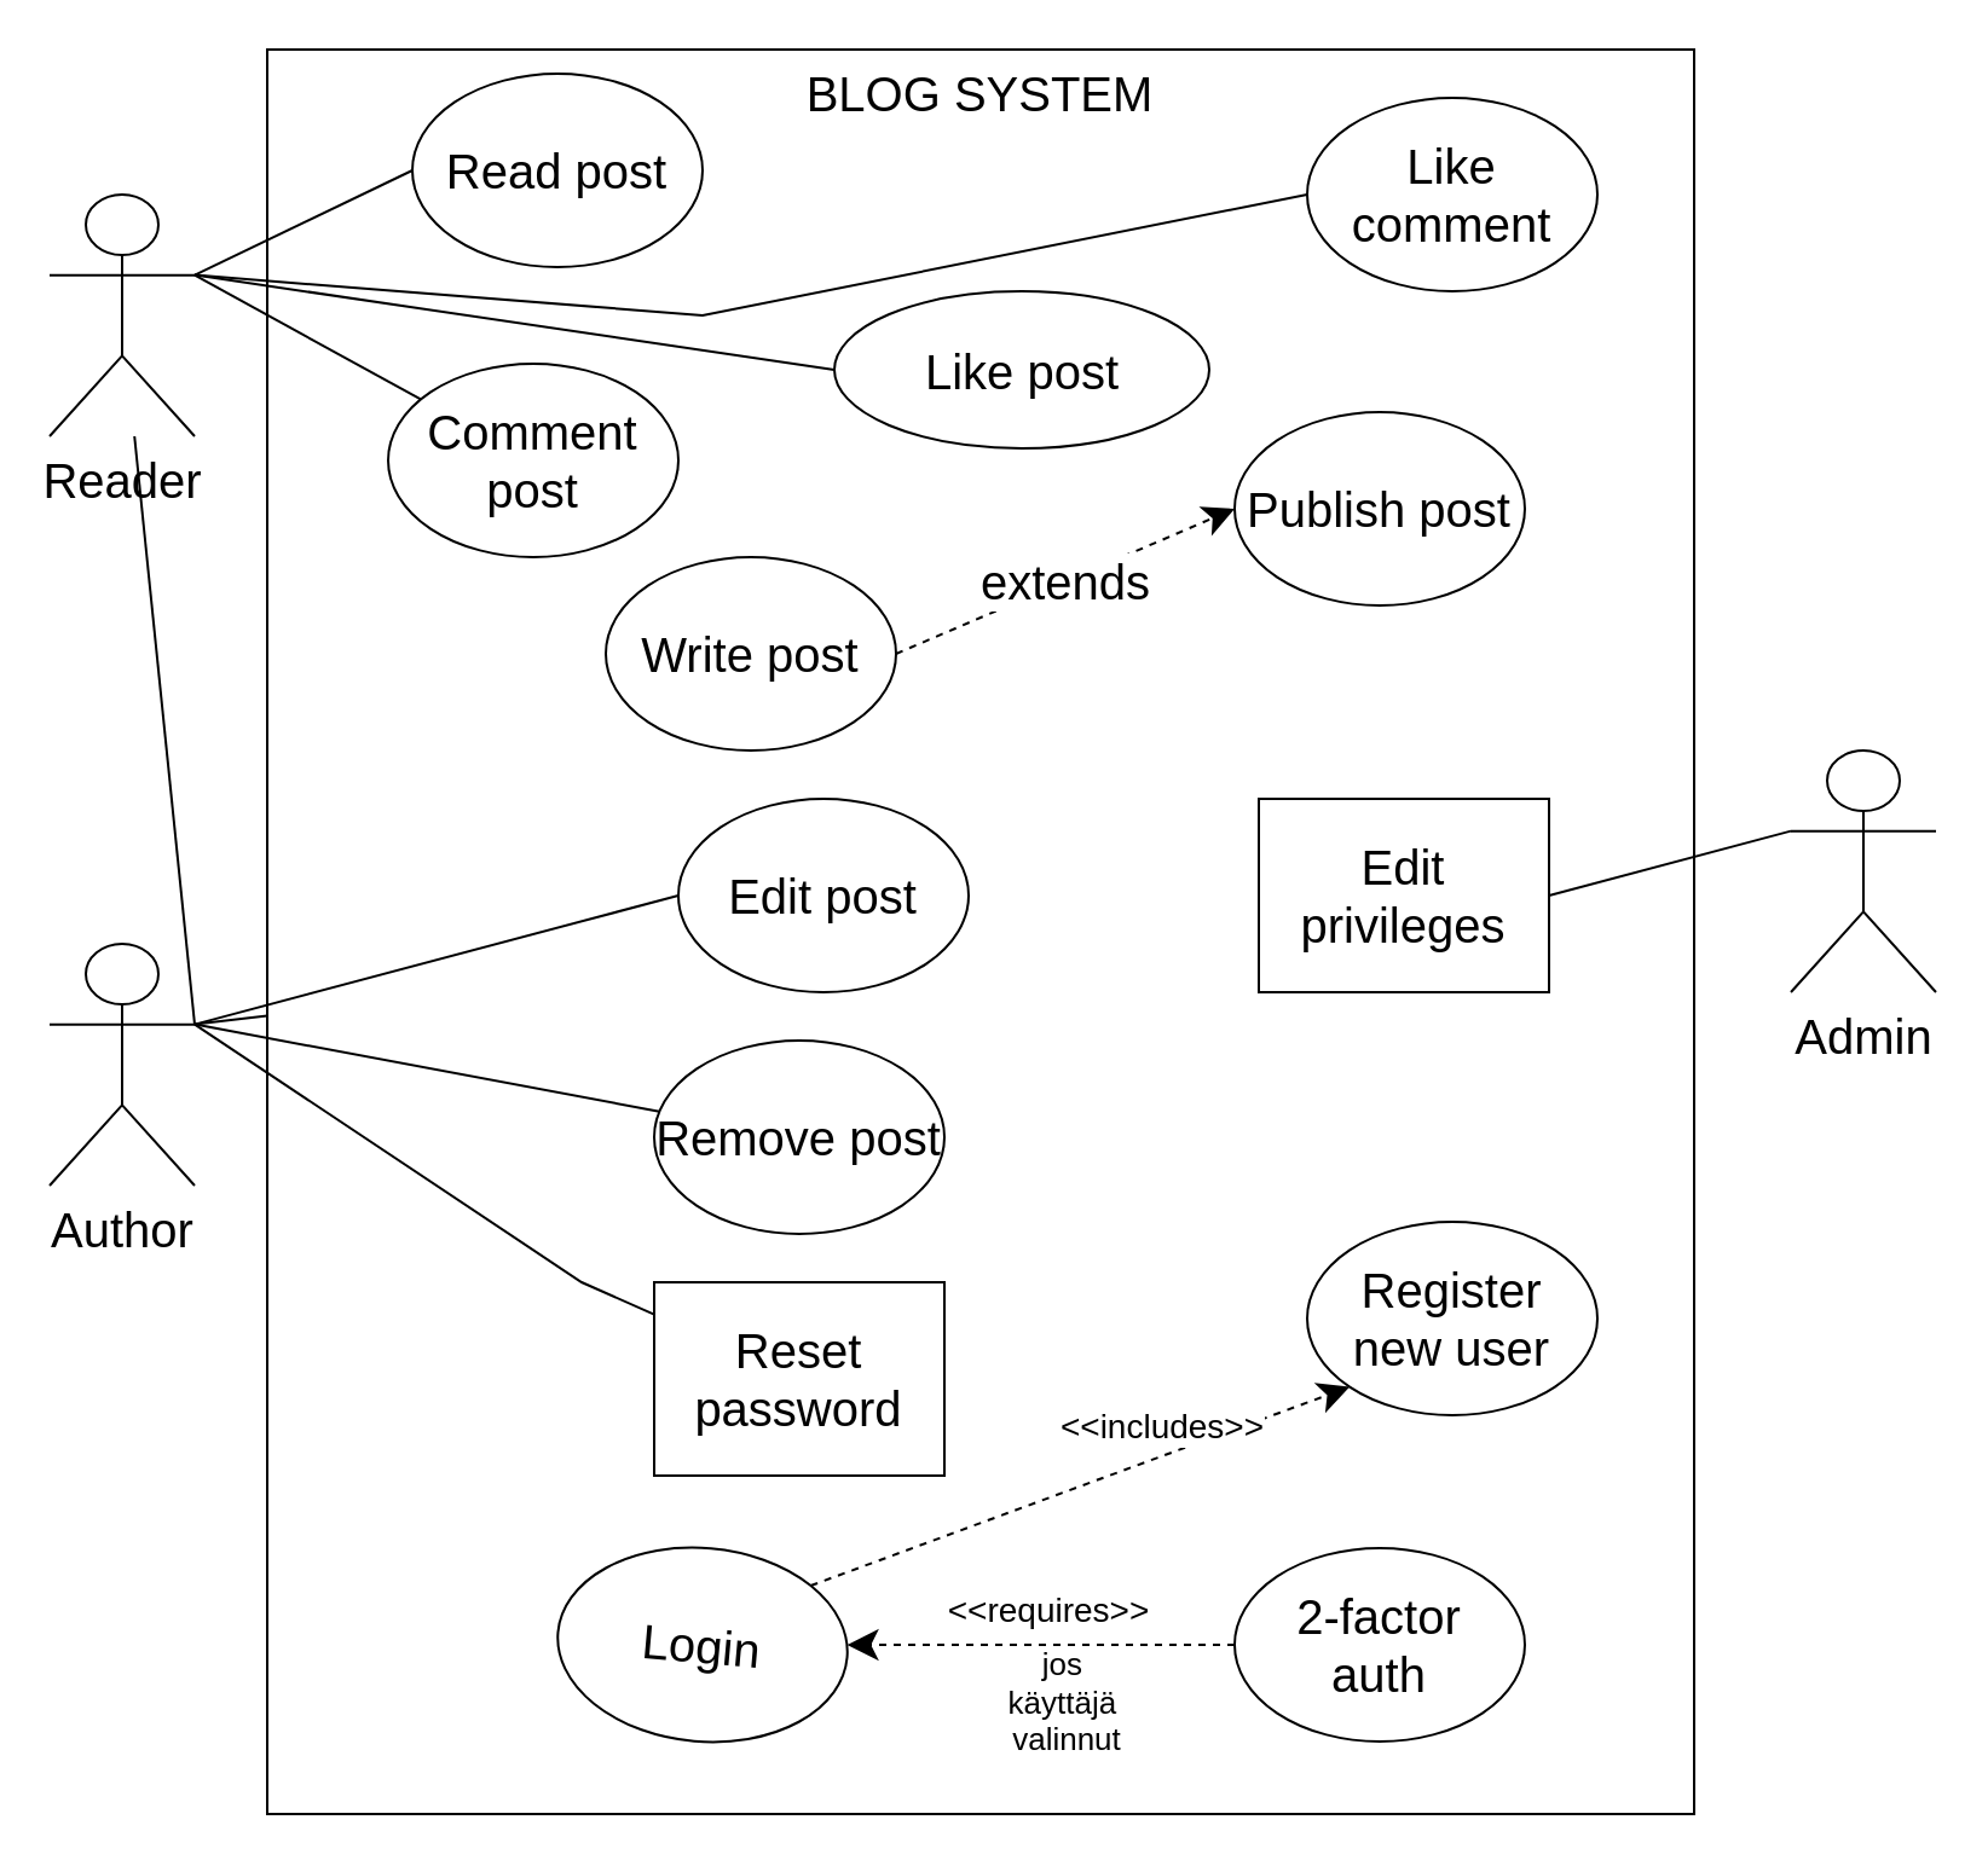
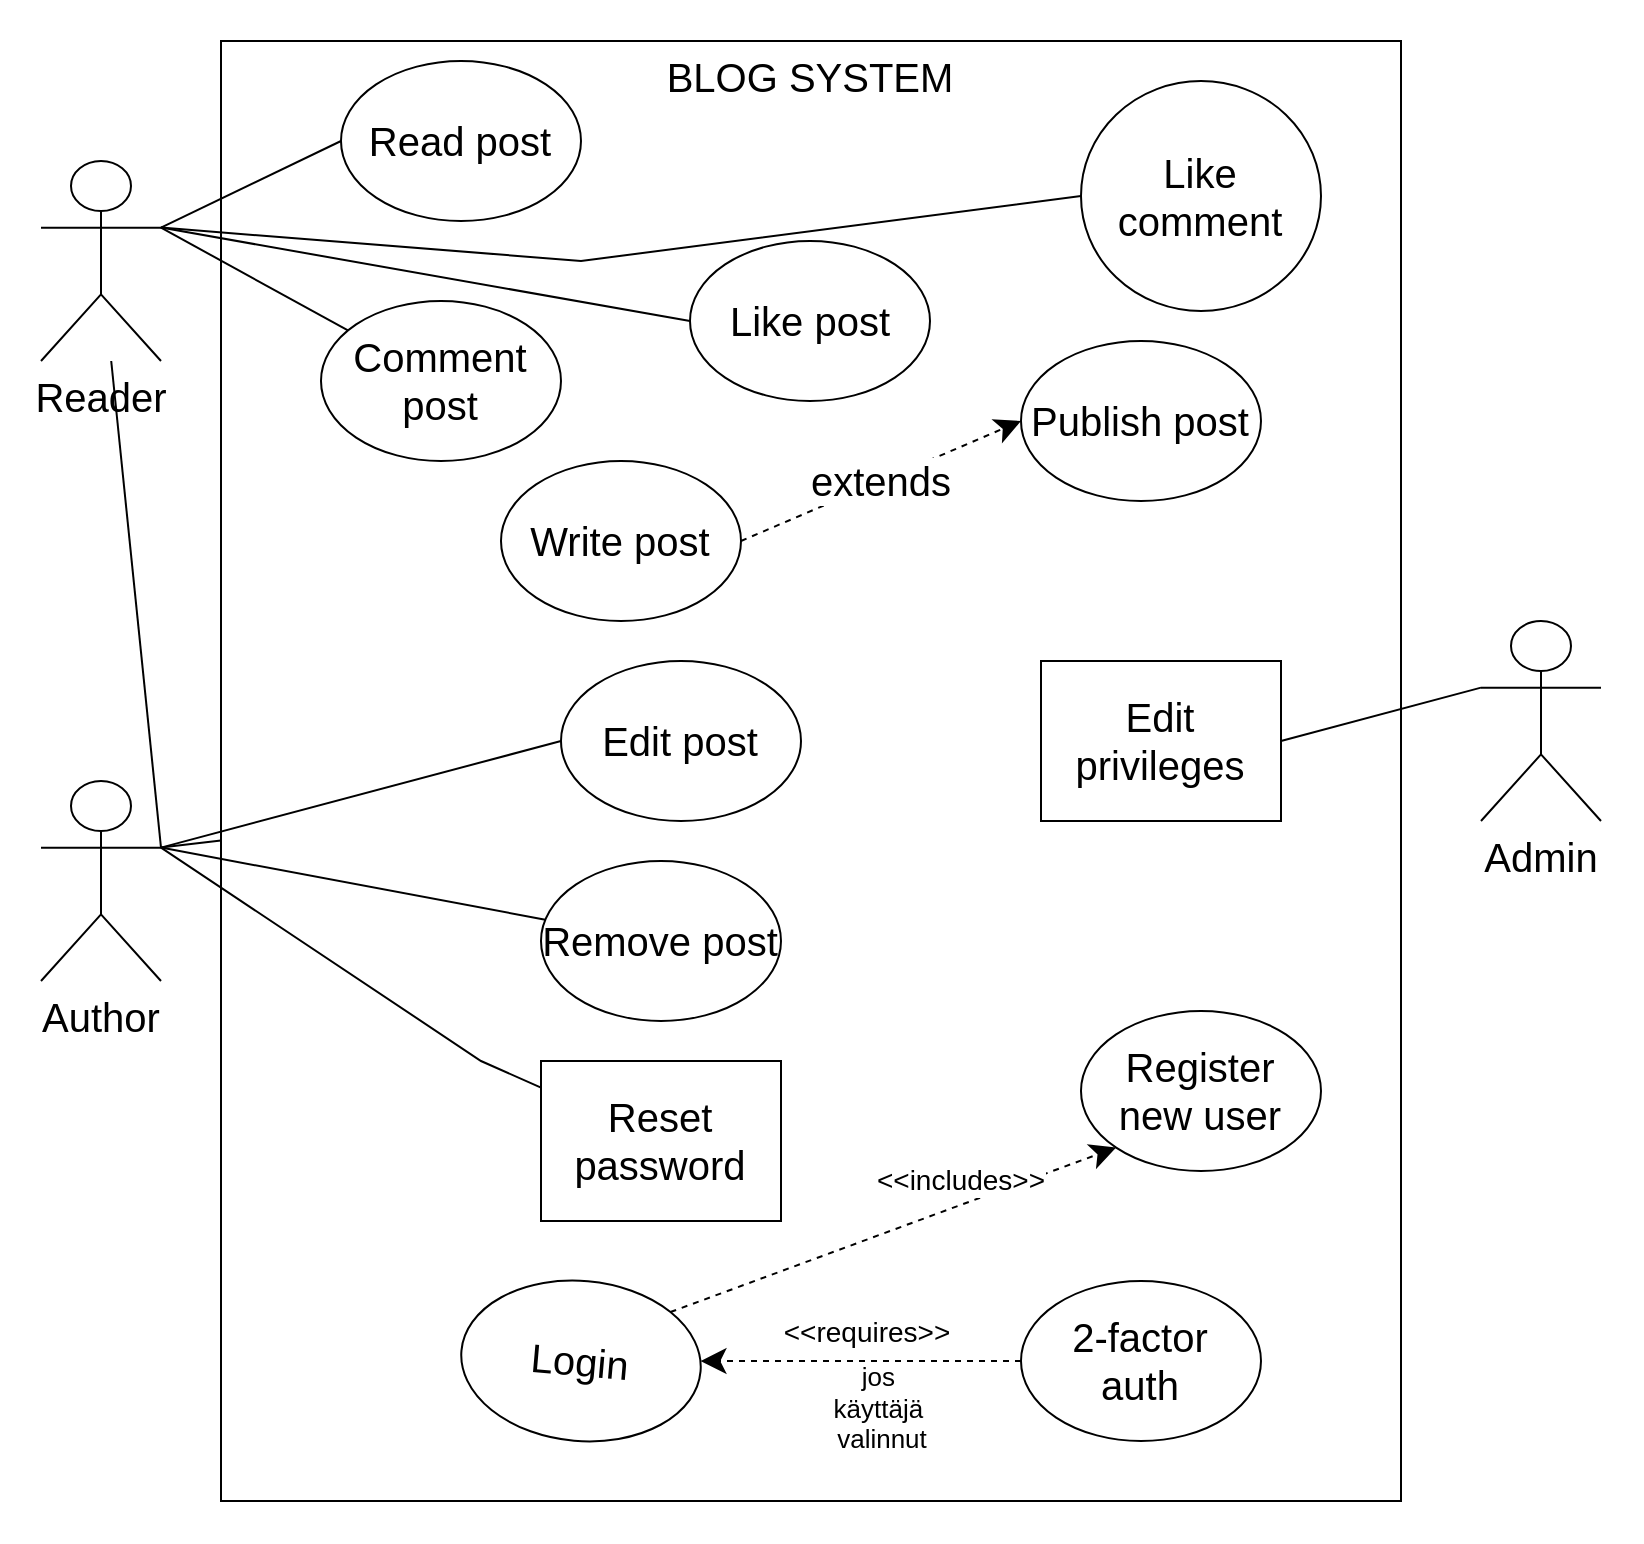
- <mxCell id="29" value="Like comment" style="ellipse;whiteSpace=wrap;html=1;fontSize=20;" vertex="1" parent="1"><mxGeometry x="540" y="40" width="120" height="80" as="geometry" /></mxCell>
+ <mxCell id="29" value="Like comment" style="ellipse;whiteSpace=wrap;html=1;fontSize=20;" vertex="1" parent="1"><mxGeometry x="540" y="40" width="120" height="115" as="geometry" /></mxCell>
- <mxCell id="28" value="Like post" style="ellipse;whiteSpace=wrap;html=1;fontSize=20;" vertex="1" parent="1"><mxGeometry x="344.5" y="120" width="155" height="65" as="geometry" /></mxCell>
+ <mxCell id="28" value="Like post" style="ellipse;whiteSpace=wrap;html=1;fontSize=20;" vertex="1" parent="1"><mxGeometry x="344.5" y="120" width="120" height="80" as="geometry" /></mxCell>
